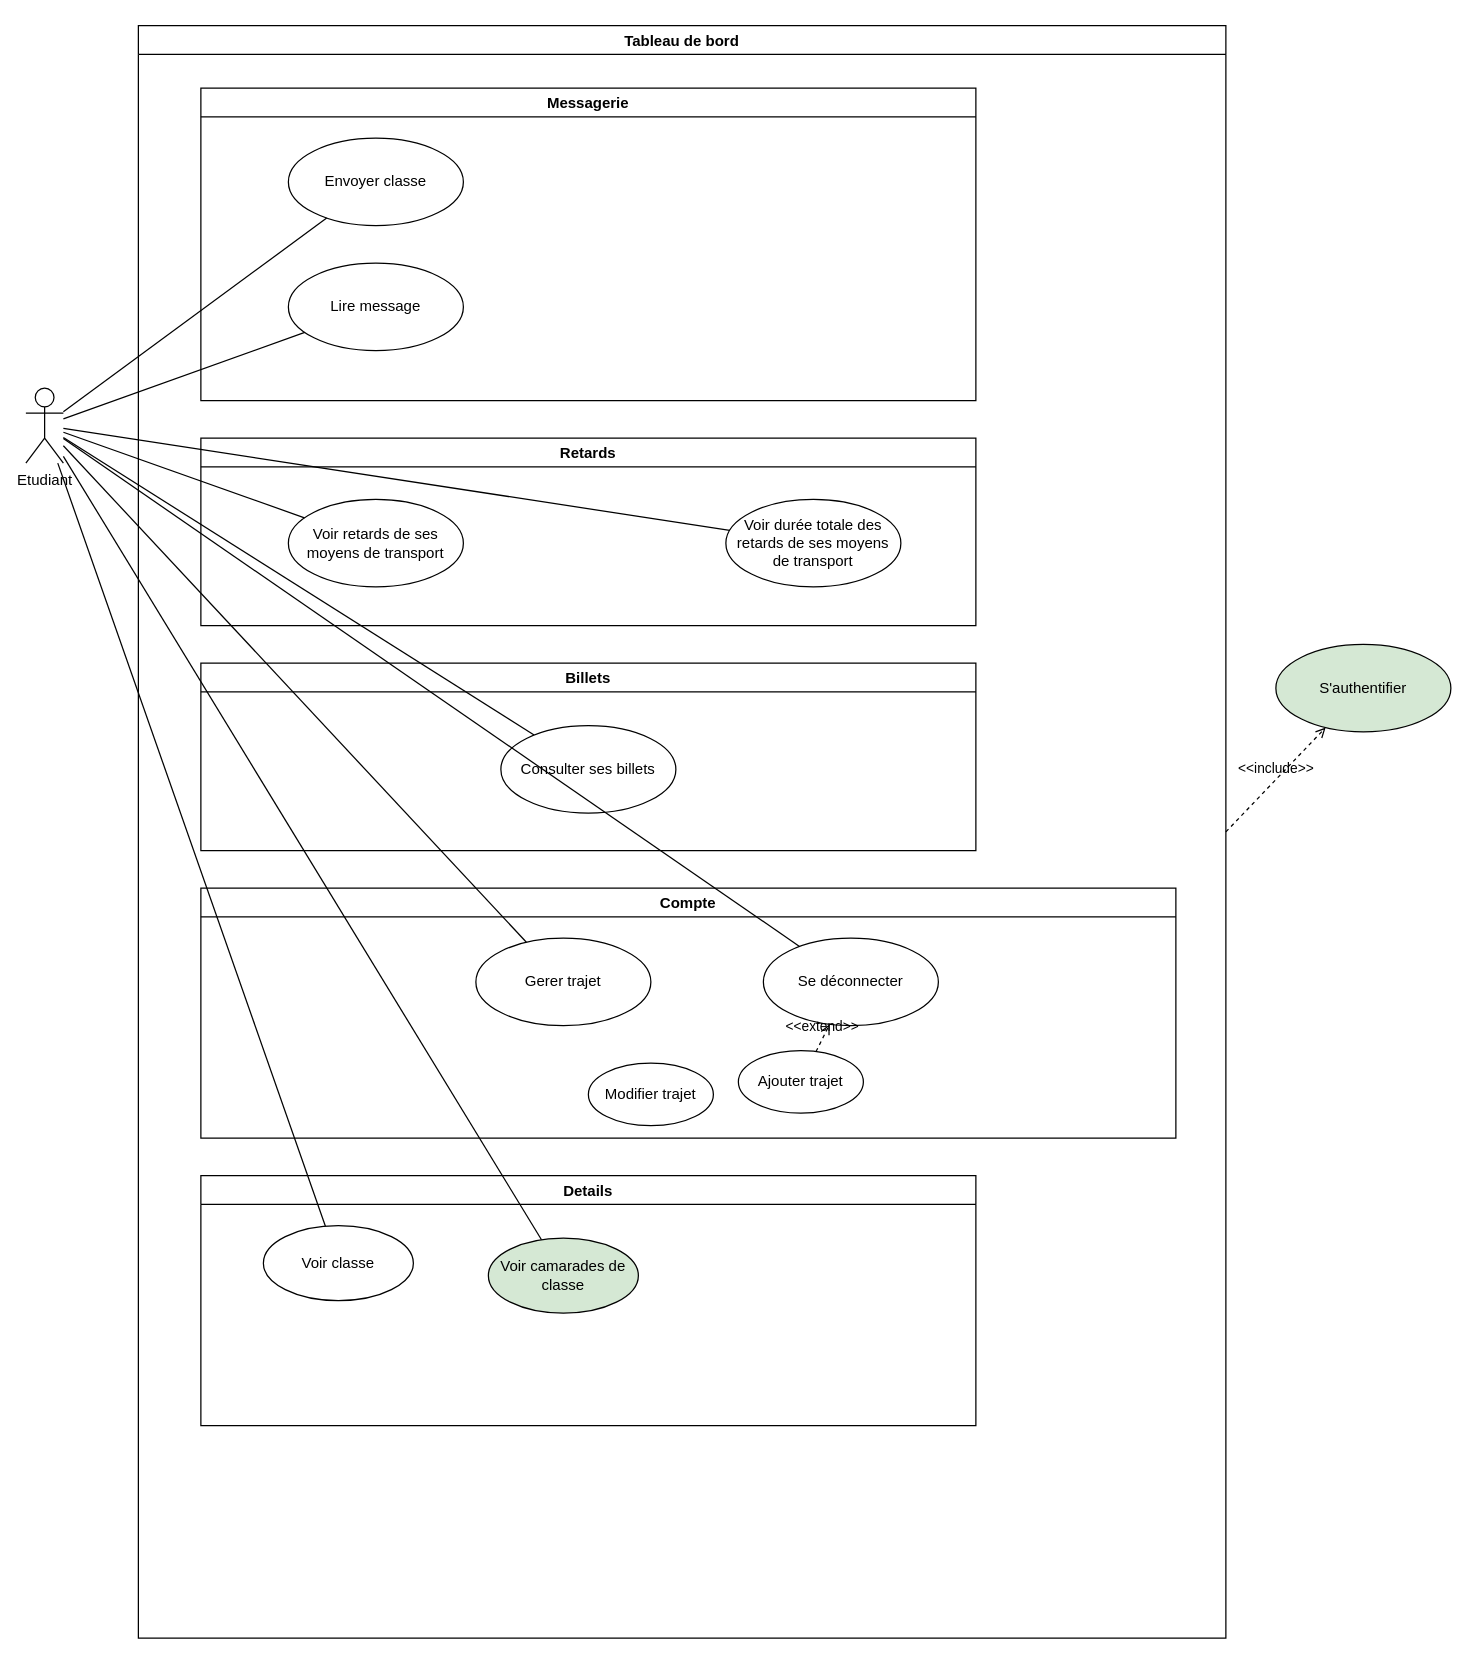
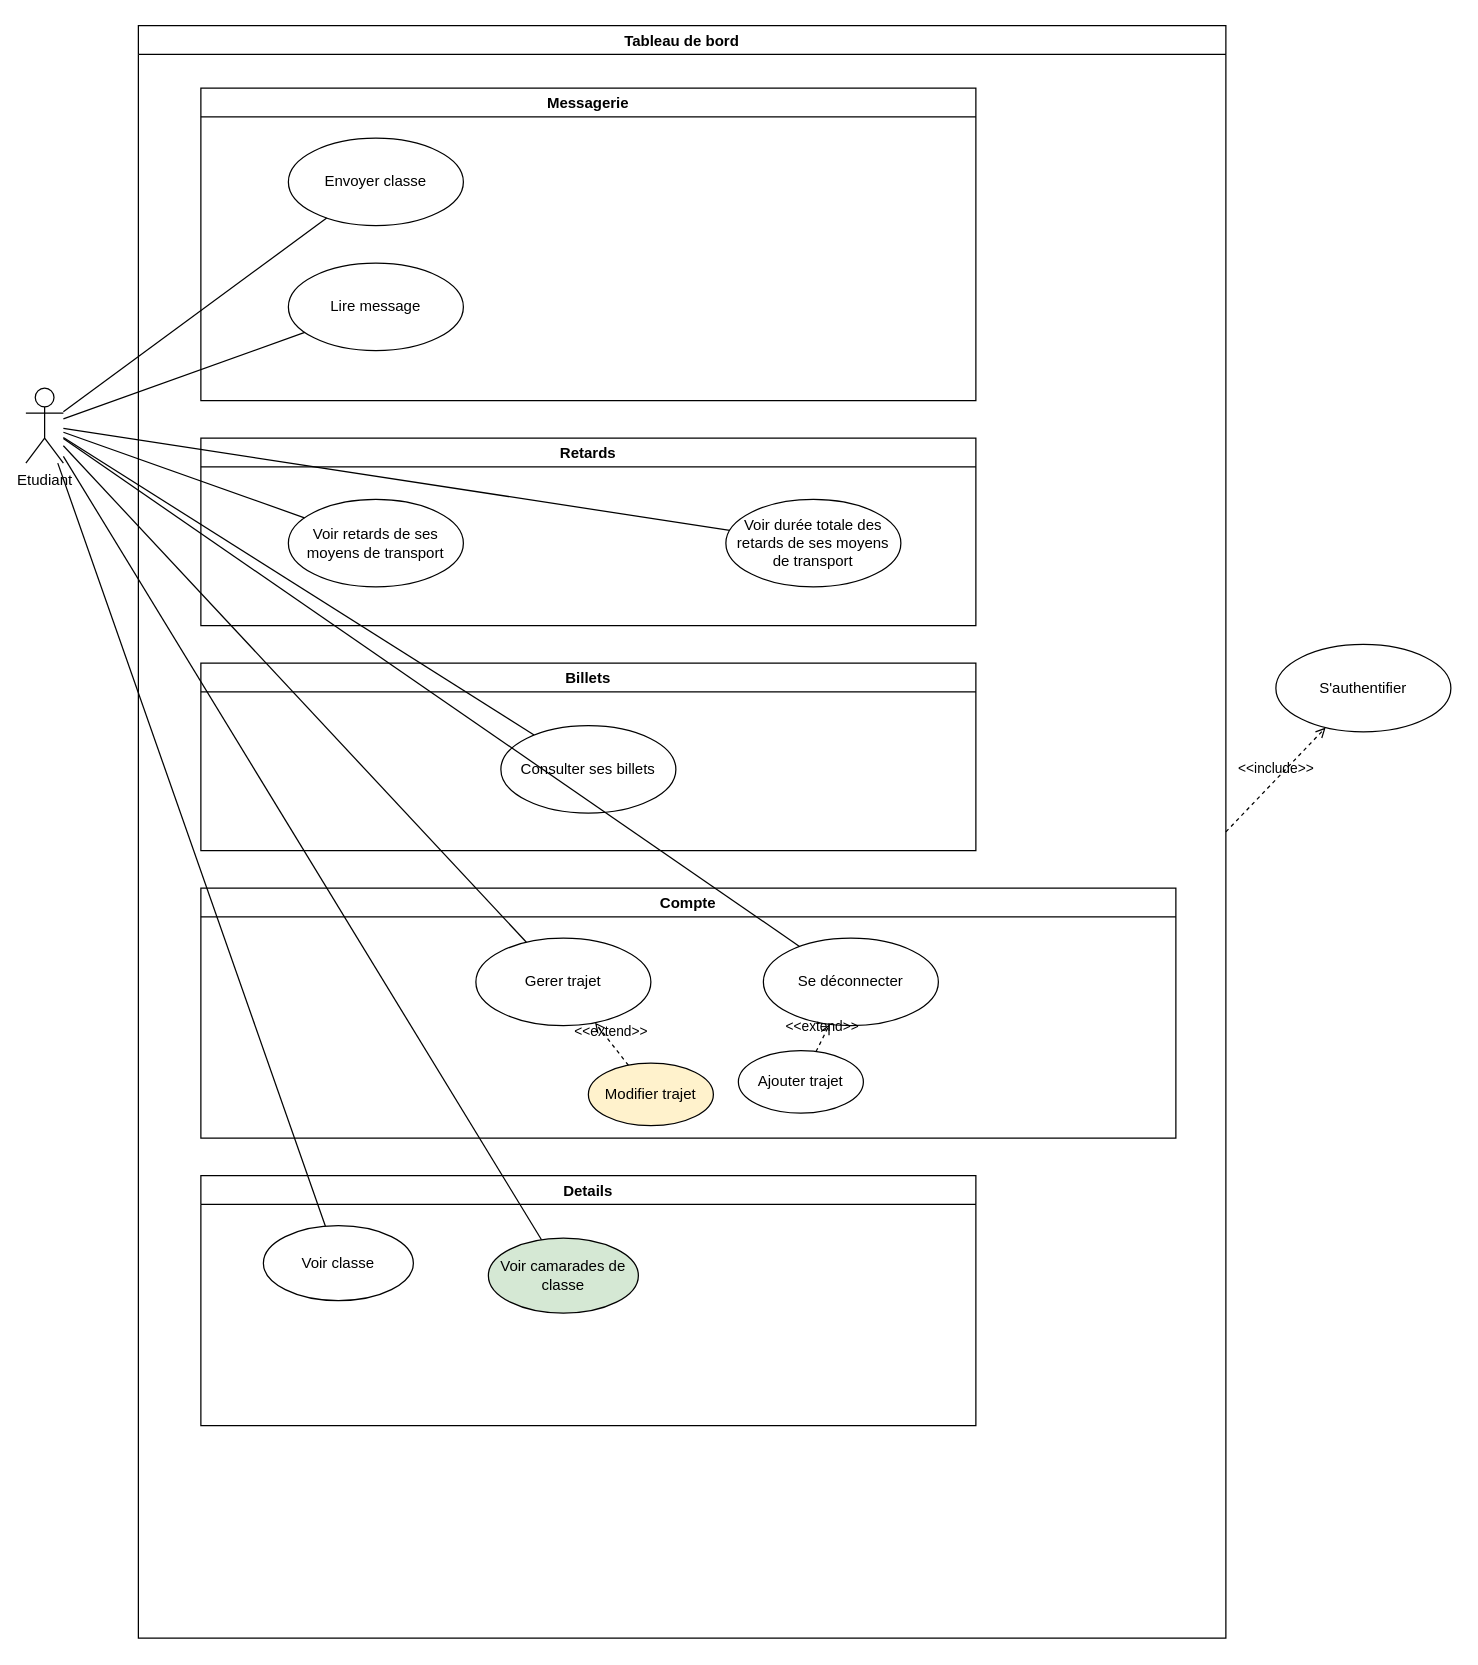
- <mxCell id="29" value="S'authentifier" style="ellipse;whiteSpace=wrap;html=1;fillColor=#d5e8d4;" parent="1" vertex="1"><mxGeometry x="1020" y="515" width="140" height="70" as="geometry" /></mxCell>
+ <mxCell id="29" value="S'authentifier" style="ellipse;whiteSpace=wrap;html=1;" parent="1" vertex="1"><mxGeometry x="1020" y="515" width="140" height="70" as="geometry" /></mxCell>
+ <mxCell id="18" value="&amp;lt;&amp;lt;extend&amp;gt;&amp;gt;" style="html=1;verticalAlign=bottom;labelBackgroundColor=none;endArrow=open;endFill=0;dashed=1;rounded=0;" edge="1" parent="12" source="17" target="13"><mxGeometry width="160" relative="1" as="geometry"><mxPoint x="451.76" y="148.893" as="sourcePoint" /><mxPoint x="353.544" y="107.545" as="targetPoint" /></mxGeometry></mxCell>
- <mxCell id="17" value="Modifier trajet" style="ellipse;whiteSpace=wrap;html=1;" vertex="1" parent="12"><mxGeometry x="310" y="140" width="100" height="50" as="geometry" /></mxCell>
+ <mxCell id="17" value="Modifier trajet" style="ellipse;whiteSpace=wrap;html=1;fillColor=#fff2cc;" vertex="1" parent="12"><mxGeometry x="310" y="140" width="100" height="50" as="geometry" /></mxCell>
